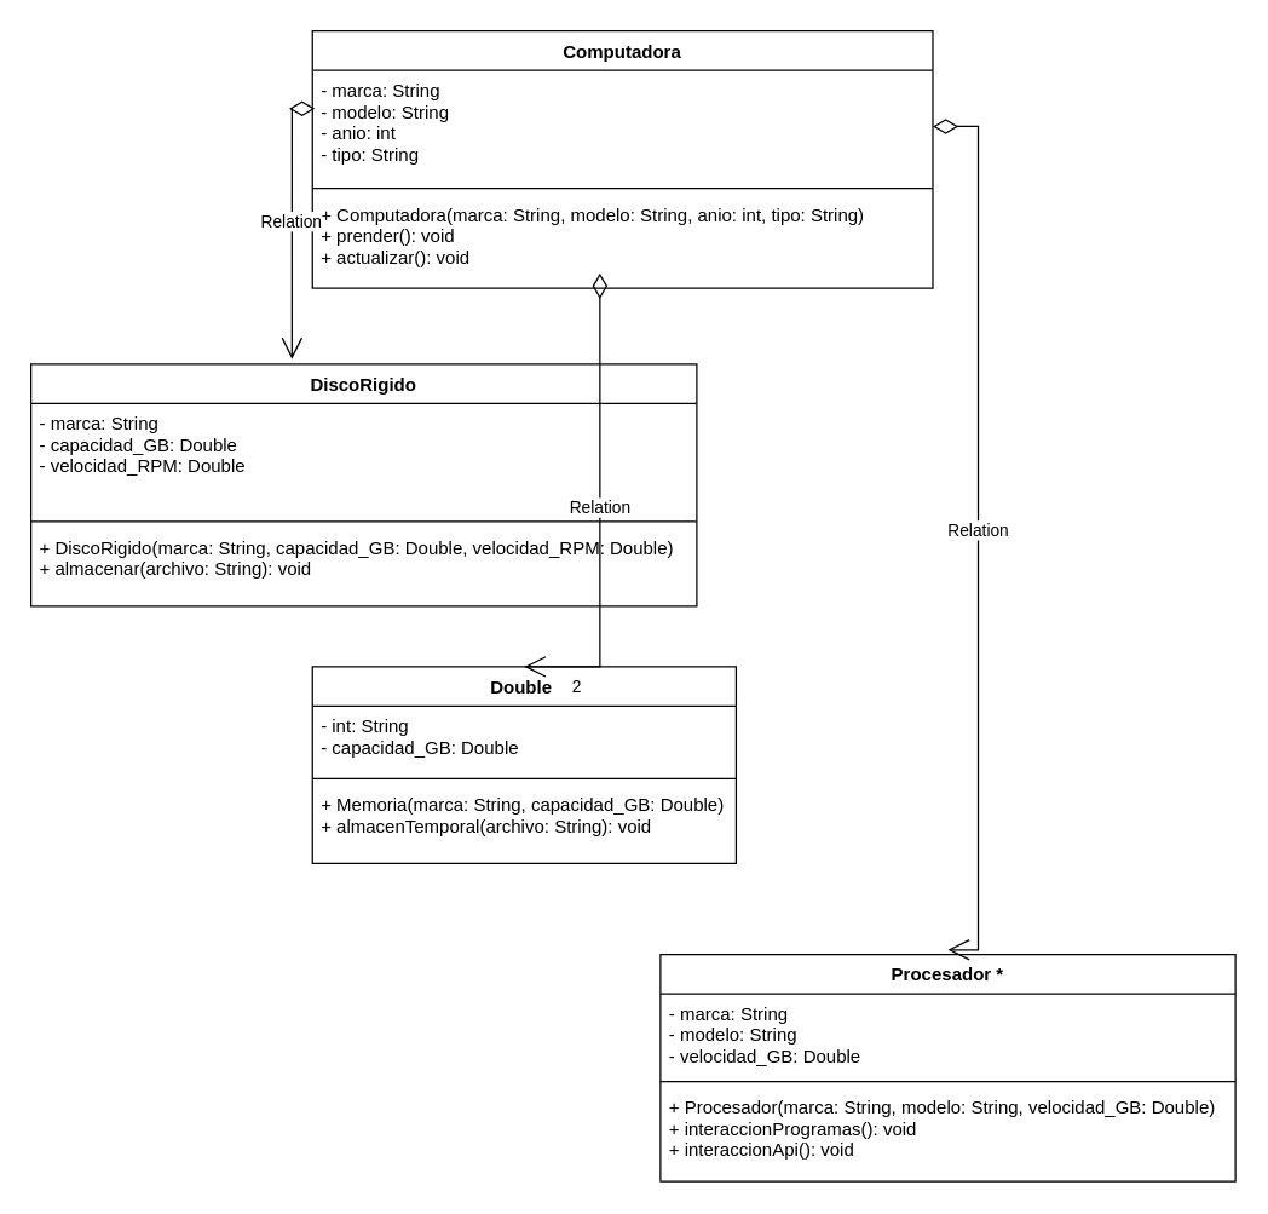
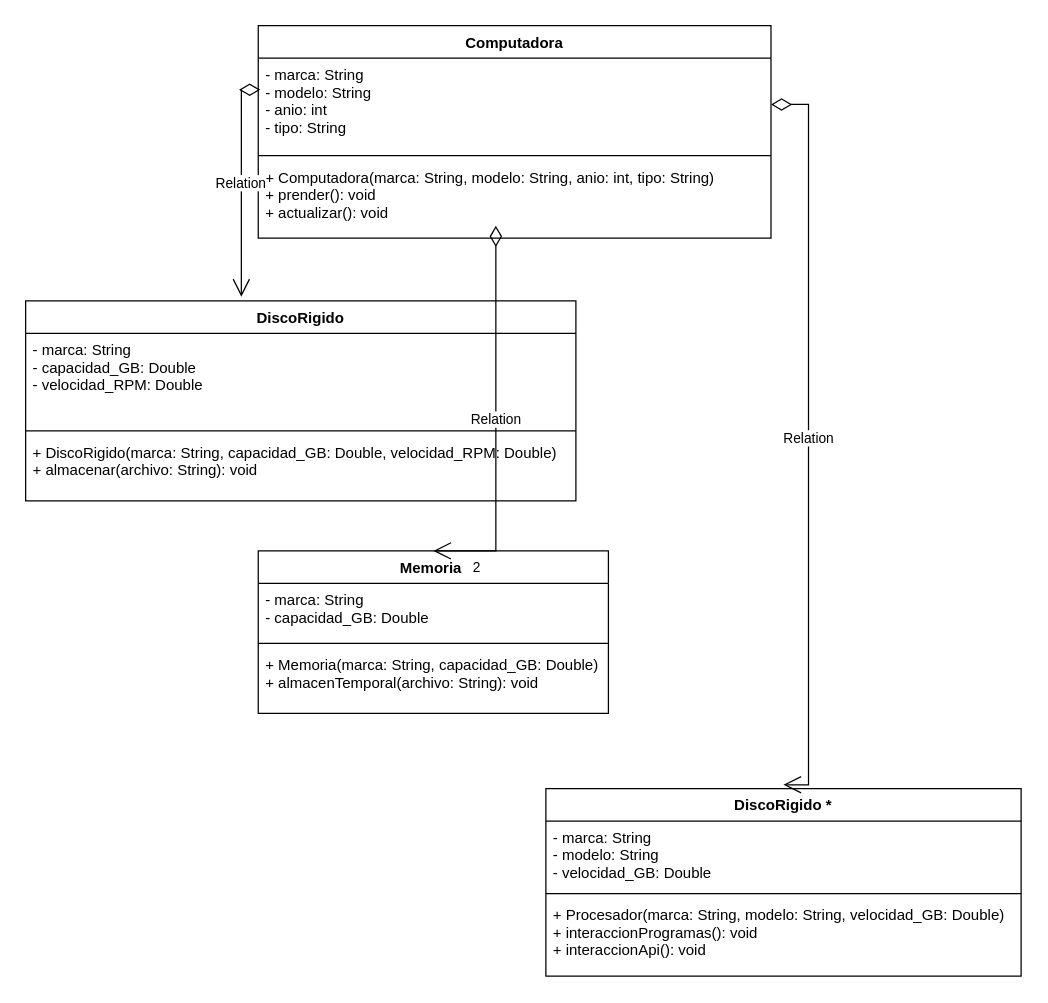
- <mxCell id="10" value="Double " style="swimlane;fontStyle=1;align=center;verticalAlign=top;childLayout=stackLayout;horizontal=1;startSize=26;horizontalStack=0;resizeParent=1;resizeParentMax=0;resizeLast=0;collapsible=1;marginBottom=0;" parent="1" vertex="1"><mxGeometry x="206" y="440" width="280" height="130" as="geometry" /></mxCell>
+ <mxCell id="10" value="Memoria " style="swimlane;fontStyle=1;align=center;verticalAlign=top;childLayout=stackLayout;horizontal=1;startSize=26;horizontalStack=0;resizeParent=1;resizeParentMax=0;resizeLast=0;collapsible=1;marginBottom=0;" parent="1" vertex="1"><mxGeometry x="206" y="440" width="280" height="130" as="geometry" /></mxCell>
- <mxCell id="11" value="- int: String&#10;- capacidad_GB: Double" style="text;strokeColor=none;fillColor=none;align=left;verticalAlign=top;spacingLeft=4;spacingRight=4;overflow=hidden;rotatable=0;points=[[0,0.5],[1,0.5]];portConstraint=eastwest;" parent="10" vertex="1"><mxGeometry y="26" width="280" height="44" as="geometry" /></mxCell>
+ <mxCell id="11" value="- marca: String&#10;- capacidad_GB: Double" style="text;strokeColor=none;fillColor=none;align=left;verticalAlign=top;spacingLeft=4;spacingRight=4;overflow=hidden;rotatable=0;points=[[0,0.5],[1,0.5]];portConstraint=eastwest;" parent="10" vertex="1"><mxGeometry y="26" width="280" height="44" as="geometry" /></mxCell>
- <mxCell id="14" value="Procesador *" style="swimlane;fontStyle=1;align=center;verticalAlign=top;childLayout=stackLayout;horizontal=1;startSize=26;horizontalStack=0;resizeParent=1;resizeParentMax=0;resizeLast=0;collapsible=1;marginBottom=0;" parent="1" vertex="1"><mxGeometry x="436" y="630" width="380" height="150" as="geometry" /></mxCell>
+ <mxCell id="14" value="DiscoRigido *" style="swimlane;fontStyle=1;align=center;verticalAlign=top;childLayout=stackLayout;horizontal=1;startSize=26;horizontalStack=0;resizeParent=1;resizeParentMax=0;resizeLast=0;collapsible=1;marginBottom=0;" parent="1" vertex="1"><mxGeometry x="436" y="630" width="380" height="150" as="geometry" /></mxCell>
